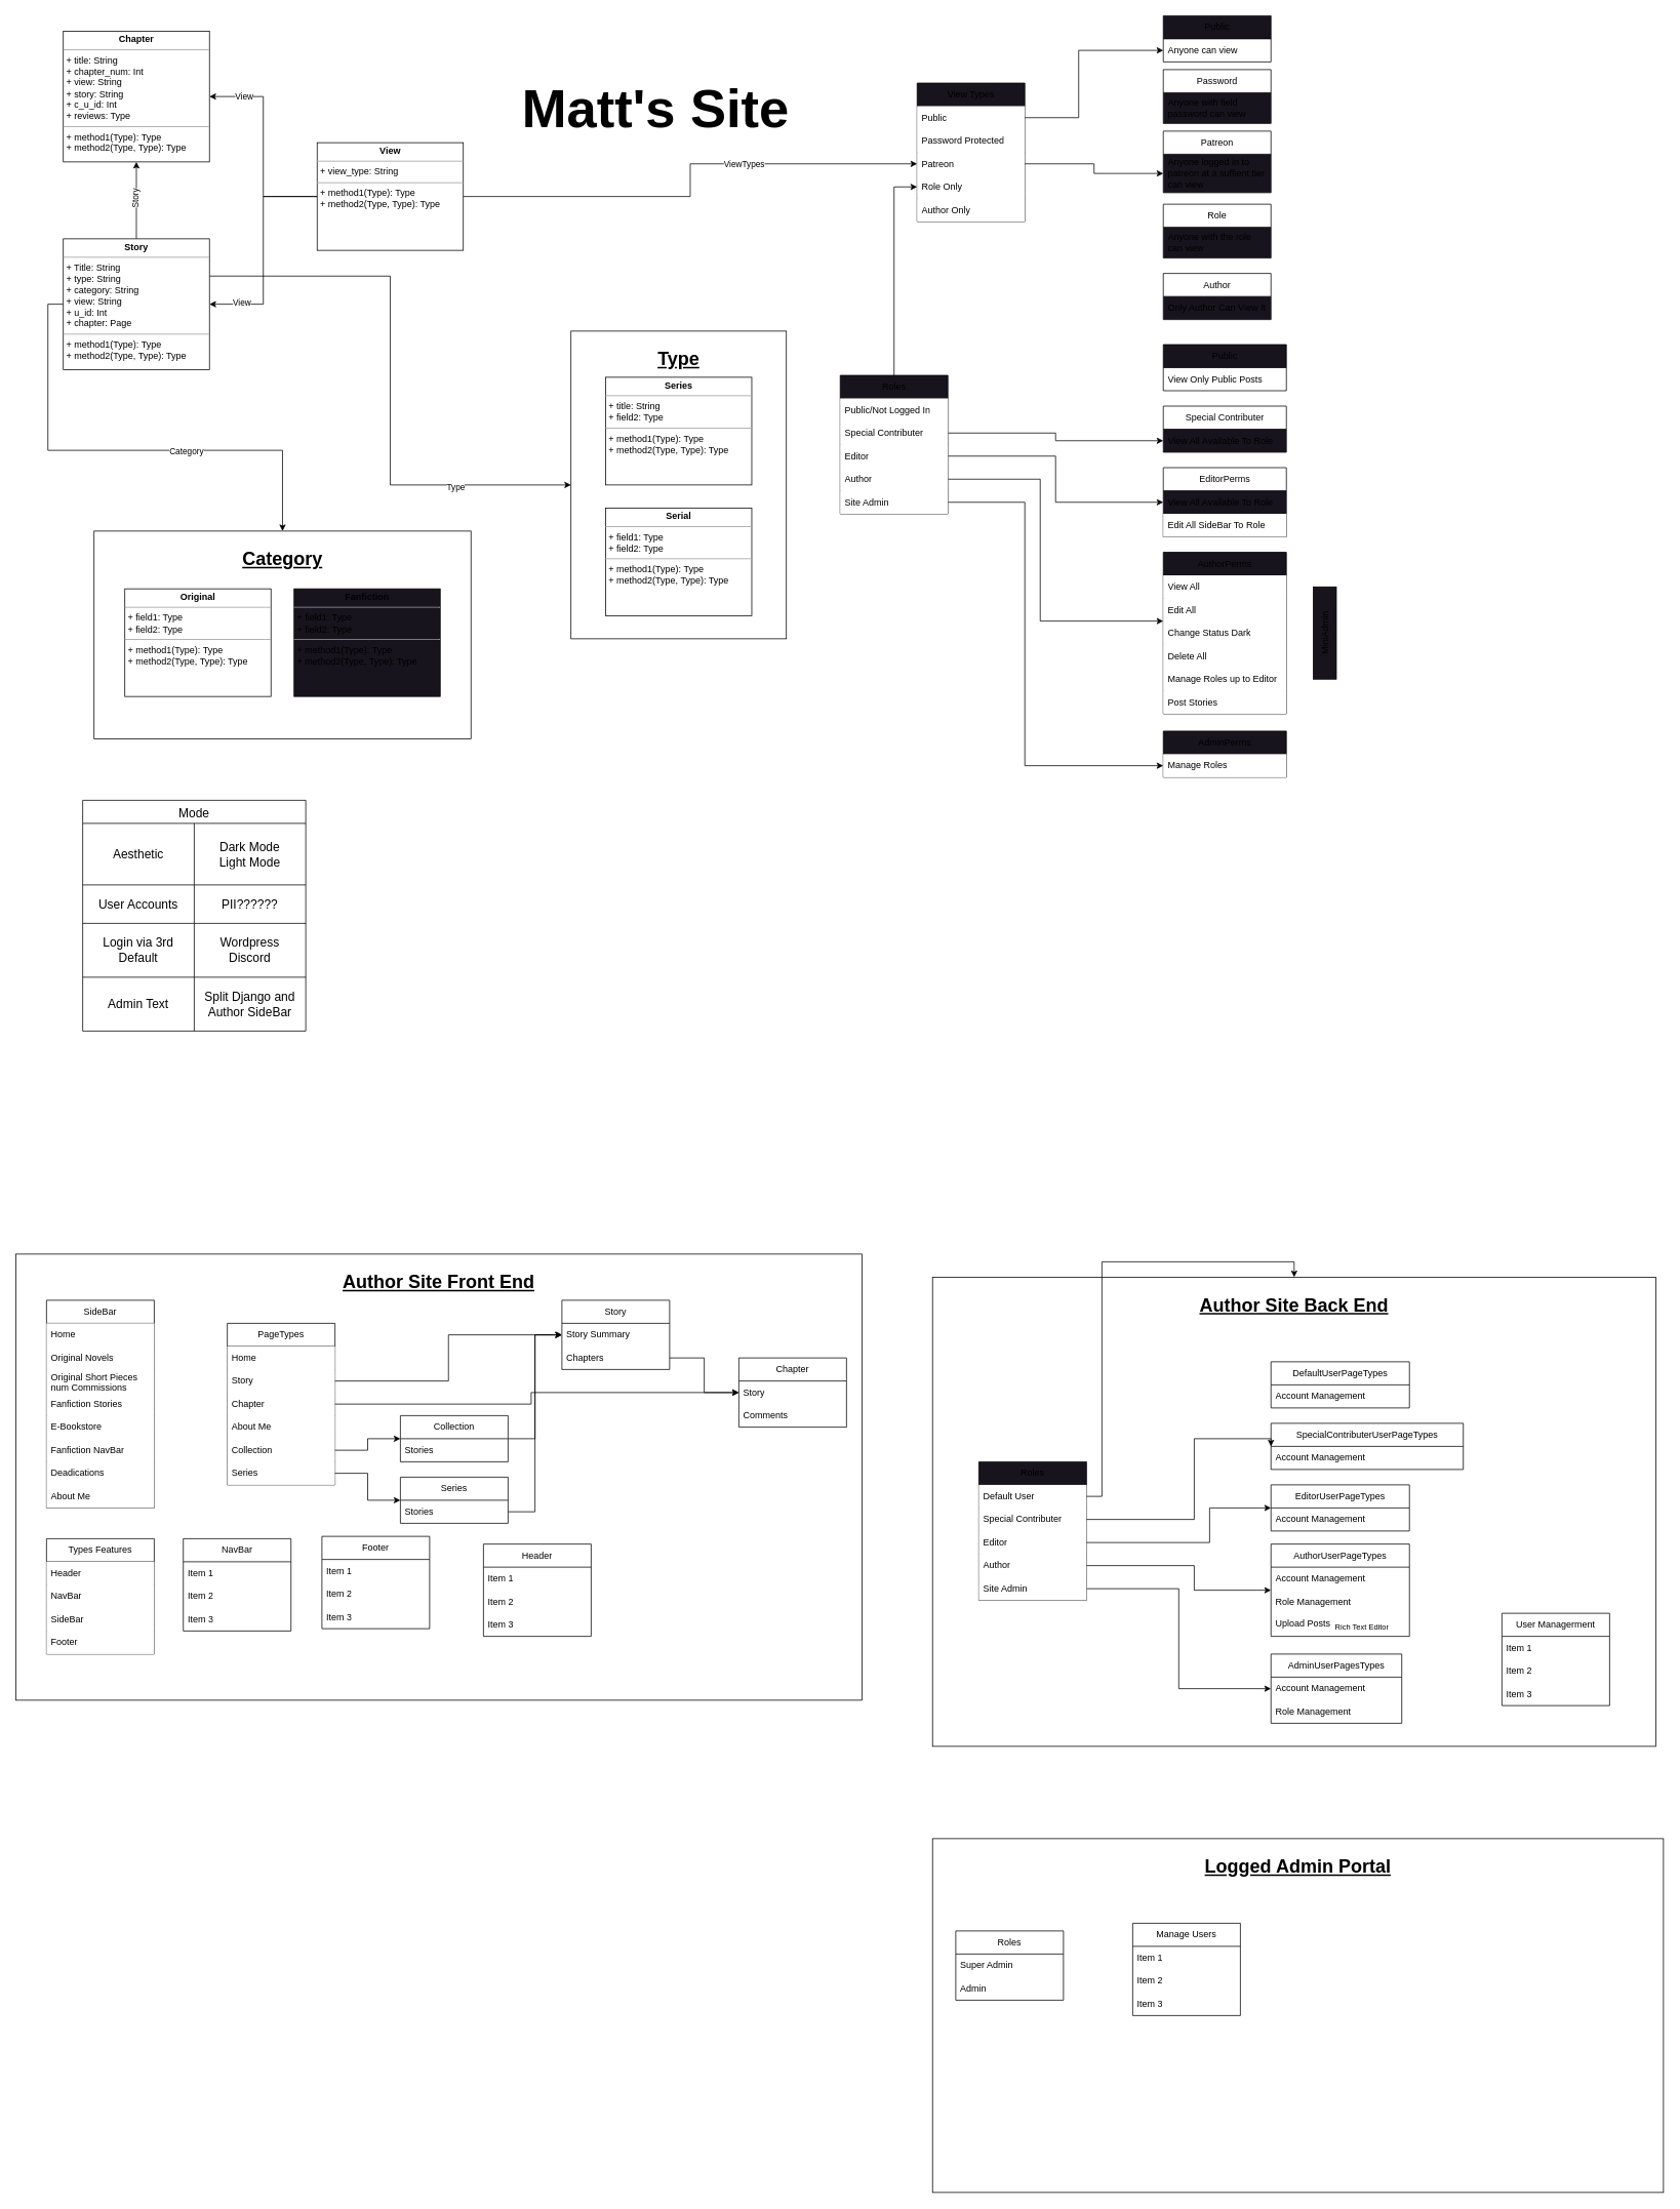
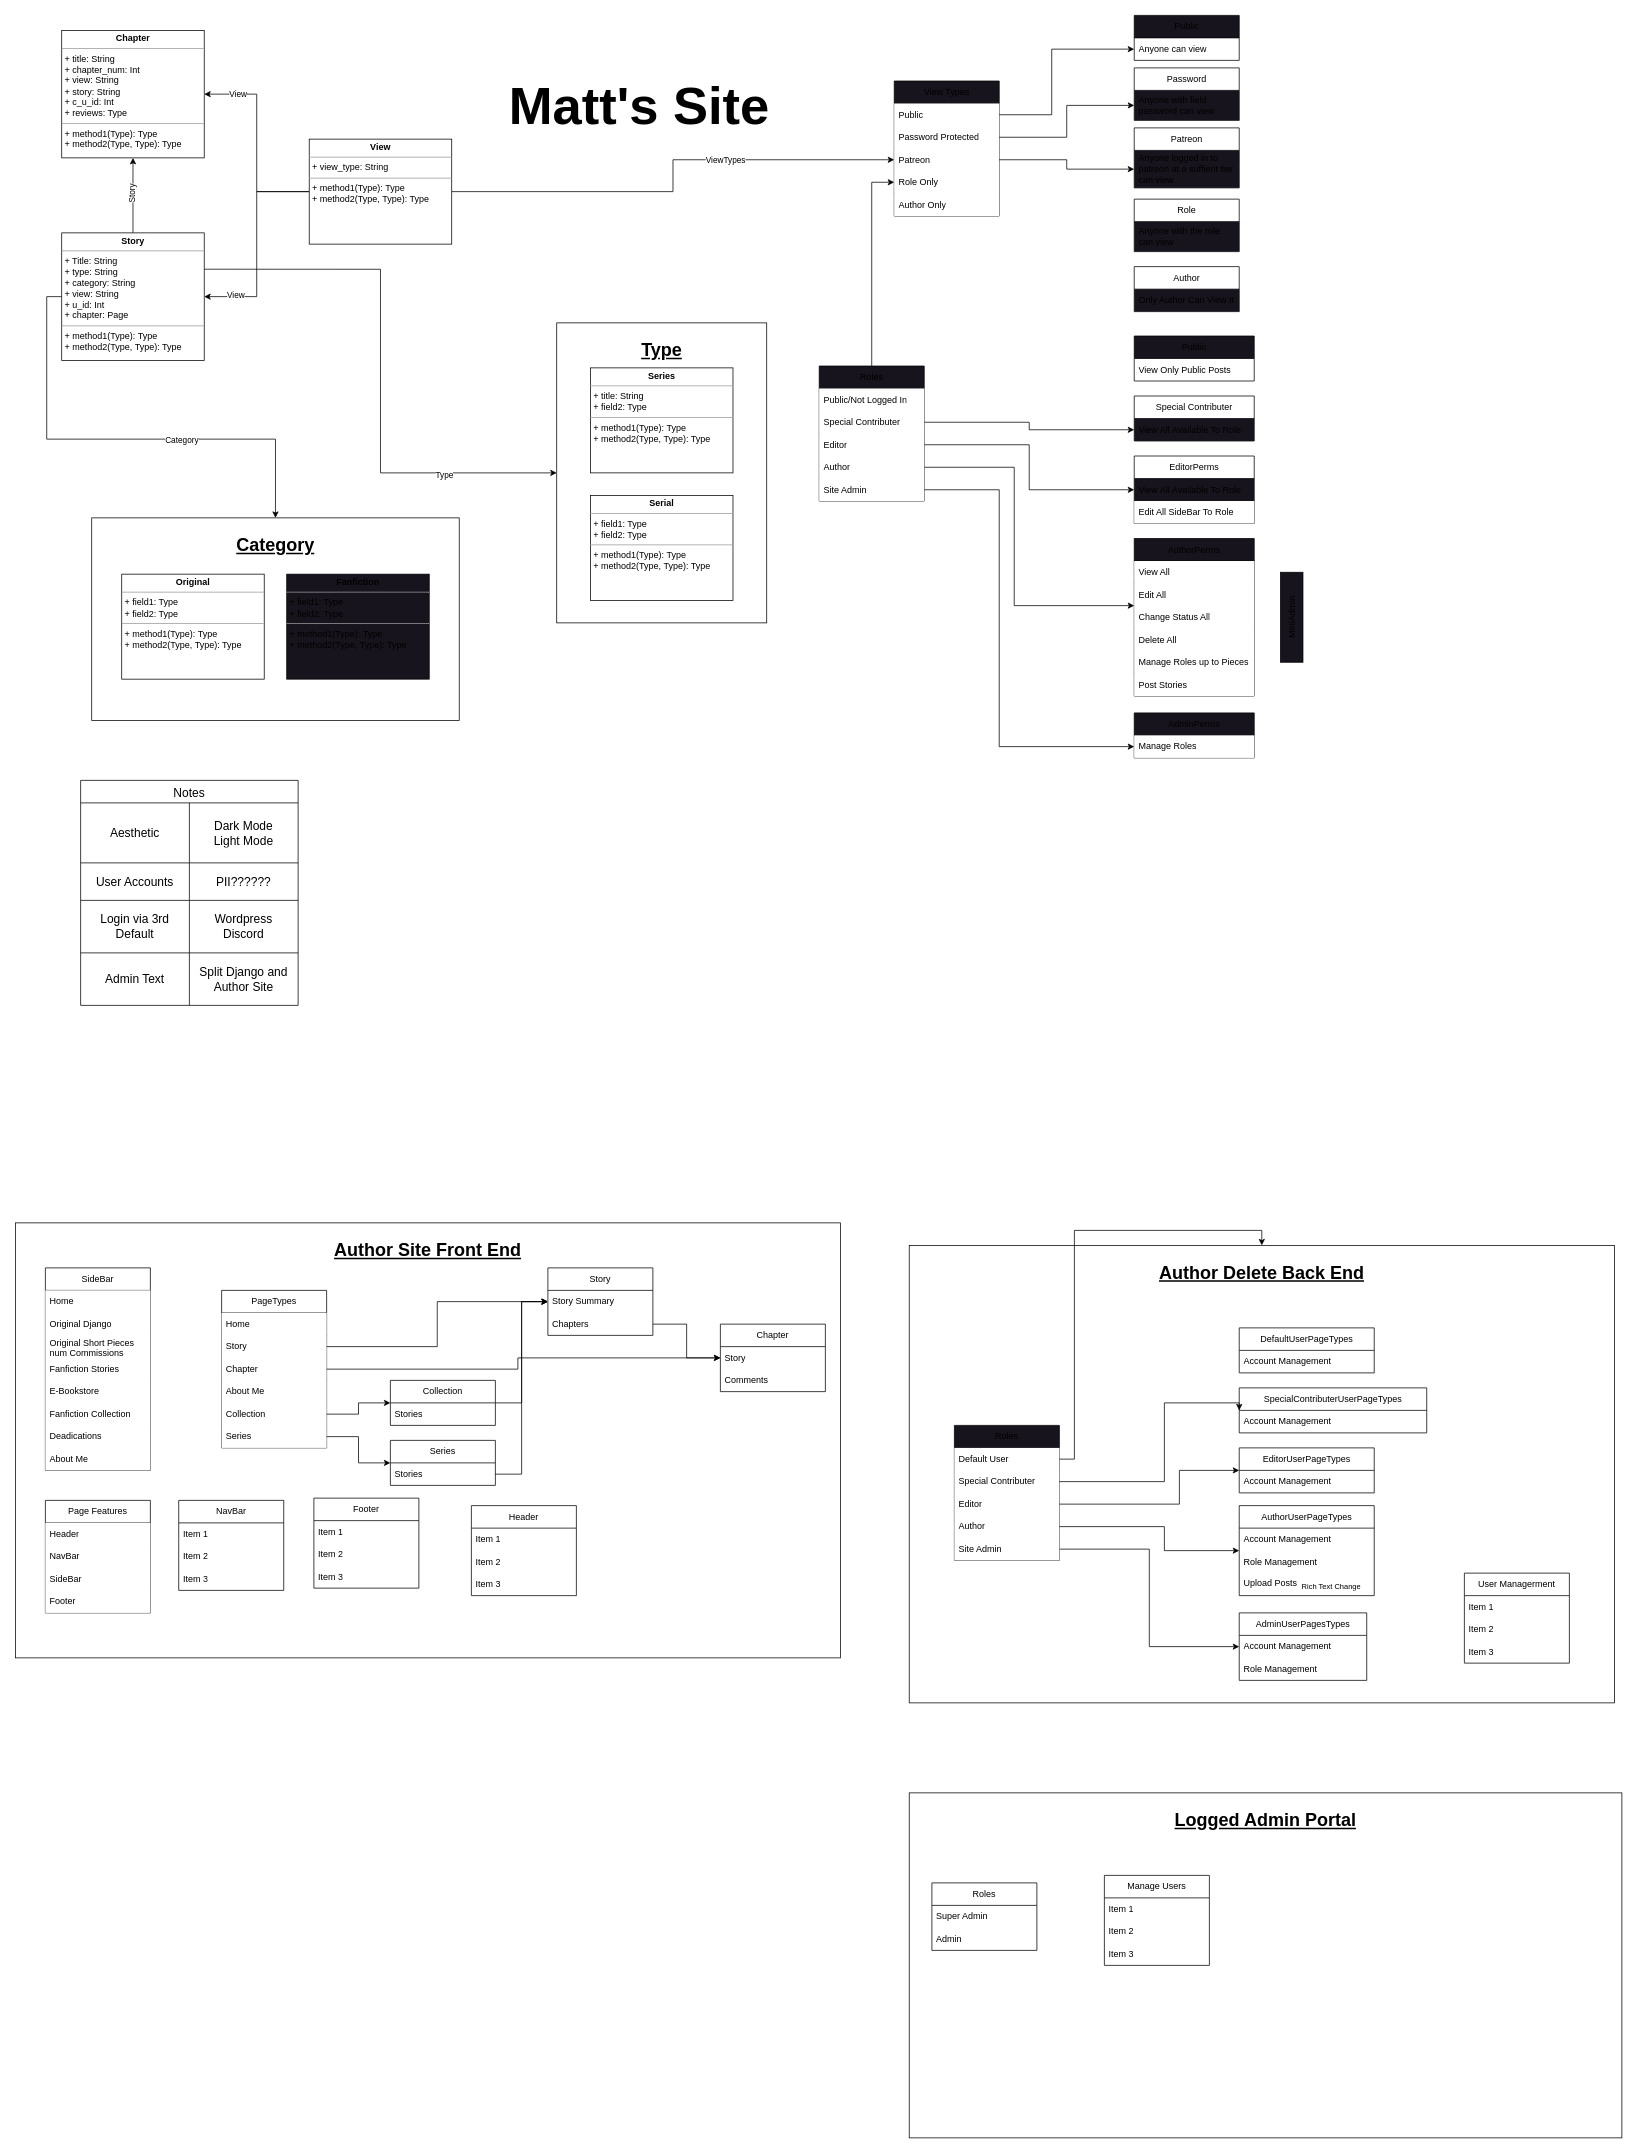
+ <mxCell id="29" style="edgeStyle=orthogonalEdgeStyle;rounded=0;orthogonalLoop=1;jettySize=auto;html=1;entryX=0;entryY=0.5;entryDx=0;entryDy=0;exitX=1;exitY=0.5;exitDx=0;exitDy=0;" parent="1" source="20" target="27" edge="1"><mxGeometry relative="1" as="geometry" /></mxCell>
- <mxCell id="37" value="Change Status Dark" style="text;strokeColor=none;fillColor=default;align=left;verticalAlign=middle;spacingLeft=4;spacingRight=4;overflow=hidden;points=[[0,0.5],[1,0.5]];portConstraint=eastwest;rotatable=0;whiteSpace=wrap;html=1;" parent="34" vertex="1"><mxGeometry y="90" width="160" height="30" as="geometry" /></mxCell>
+ <mxCell id="37" value="Change Status All" style="text;strokeColor=none;fillColor=default;align=left;verticalAlign=middle;spacingLeft=4;spacingRight=4;overflow=hidden;points=[[0,0.5],[1,0.5]];portConstraint=eastwest;rotatable=0;whiteSpace=wrap;html=1;" parent="34" vertex="1"><mxGeometry y="90" width="160" height="30" as="geometry" /></mxCell>
- <mxCell id="39" value="Manage Roles up to Editor" style="text;strokeColor=none;fillColor=default;align=left;verticalAlign=middle;spacingLeft=4;spacingRight=4;overflow=hidden;points=[[0,0.5],[1,0.5]];portConstraint=eastwest;rotatable=0;whiteSpace=wrap;html=1;" parent="34" vertex="1"><mxGeometry y="150" width="160" height="30" as="geometry" /></mxCell>
+ <mxCell id="39" value="Manage Roles up to Pieces" style="text;strokeColor=none;fillColor=default;align=left;verticalAlign=middle;spacingLeft=4;spacingRight=4;overflow=hidden;points=[[0,0.5],[1,0.5]];portConstraint=eastwest;rotatable=0;whiteSpace=wrap;html=1;" parent="34" vertex="1"><mxGeometry y="150" width="160" height="30" as="geometry" /></mxCell>
- <mxCell id="72" value="Mode" style="shape=table;startSize=30;container=1;collapsible=0;childLayout=tableLayout;strokeColor=default;fontSize=16;" parent="1" vertex="1"><mxGeometry x="107" y="1040" width="290" height="300.0" as="geometry" /></mxCell>
+ <mxCell id="72" value="Notes" style="shape=table;startSize=30;container=1;collapsible=0;childLayout=tableLayout;strokeColor=default;fontSize=16;" parent="1" vertex="1"><mxGeometry x="107" y="1040" width="290" height="300.0" as="geometry" /></mxCell>
- <mxCell id="84" value="Split Django and Author SideBar" style="shape=partialRectangle;html=1;whiteSpace=wrap;connectable=0;strokeColor=inherit;overflow=hidden;fillColor=none;top=0;left=0;bottom=0;right=0;pointerEvents=1;fontSize=16;" parent="82" vertex="1"><mxGeometry x="145" width="145" height="70" as="geometry"><mxRectangle width="145" height="70" as="alternateBounds" /></mxGeometry></mxCell>
+ <mxCell id="84" value="Split Django and Author Site" style="shape=partialRectangle;html=1;whiteSpace=wrap;connectable=0;strokeColor=inherit;overflow=hidden;fillColor=none;top=0;left=0;bottom=0;right=0;pointerEvents=1;fontSize=16;" parent="82" vertex="1"><mxGeometry x="145" width="145" height="70" as="geometry"><mxRectangle width="145" height="70" as="alternateBounds" /></mxGeometry></mxCell>
- <mxCell id="160" value="&lt;h1&gt;&lt;b&gt;&lt;u&gt;Author Site Back End&lt;/u&gt;&lt;/b&gt;&lt;/h1&gt;" style="rounded=0;whiteSpace=wrap;html=1;fillColor=none;verticalAlign=top;" vertex="1" parent="1"><mxGeometry x="1211.8" y="1660" width="940.2" height="610" as="geometry" /></mxCell>
+ <mxCell id="160" value="&lt;h1&gt;&lt;b&gt;&lt;u&gt;Author Delete Back End&lt;/u&gt;&lt;/b&gt;&lt;/h1&gt;" style="rounded=0;whiteSpace=wrap;html=1;fillColor=none;verticalAlign=top;" vertex="1" parent="1"><mxGeometry x="1211.8" y="1660" width="940.2" height="610" as="geometry" /></mxCell>
- <mxCell id="96" value="Original Novels" style="text;strokeColor=none;fillColor=default;align=left;verticalAlign=middle;spacingLeft=4;spacingRight=4;overflow=hidden;points=[[0,0.5],[1,0.5]];portConstraint=eastwest;rotatable=0;whiteSpace=wrap;html=1;labelBackgroundColor=none;" parent="94" vertex="1"><mxGeometry y="60" width="140" height="30" as="geometry" /></mxCell>
+ <mxCell id="96" value="Original Django" style="text;strokeColor=none;fillColor=default;align=left;verticalAlign=middle;spacingLeft=4;spacingRight=4;overflow=hidden;points=[[0,0.5],[1,0.5]];portConstraint=eastwest;rotatable=0;whiteSpace=wrap;html=1;labelBackgroundColor=none;" parent="94" vertex="1"><mxGeometry y="60" width="140" height="30" as="geometry" /></mxCell>
- <mxCell id="100" value="Fanfiction NavBar" style="text;strokeColor=none;fillColor=default;align=left;verticalAlign=middle;spacingLeft=4;spacingRight=4;overflow=hidden;points=[[0,0.5],[1,0.5]];portConstraint=eastwest;rotatable=0;whiteSpace=wrap;html=1;labelBackgroundColor=none;" parent="94" vertex="1"><mxGeometry y="180" width="140" height="30" as="geometry" /></mxCell>
+ <mxCell id="100" value="Fanfiction Collection" style="text;strokeColor=none;fillColor=default;align=left;verticalAlign=middle;spacingLeft=4;spacingRight=4;overflow=hidden;points=[[0,0.5],[1,0.5]];portConstraint=eastwest;rotatable=0;whiteSpace=wrap;html=1;labelBackgroundColor=none;" parent="94" vertex="1"><mxGeometry y="180" width="140" height="30" as="geometry" /></mxCell>
- <mxCell id="103" value="Types Features" style="swimlane;fontStyle=0;childLayout=stackLayout;horizontal=1;startSize=30;horizontalStack=0;resizeParent=1;resizeParentMax=0;resizeLast=0;collapsible=1;marginBottom=0;whiteSpace=wrap;html=1;" parent="1" vertex="1"><mxGeometry x="60" y="2000" width="140" height="150" as="geometry" /></mxCell>
+ <mxCell id="103" value="Page Features" style="swimlane;fontStyle=0;childLayout=stackLayout;horizontal=1;startSize=30;horizontalStack=0;resizeParent=1;resizeParentMax=0;resizeLast=0;collapsible=1;marginBottom=0;whiteSpace=wrap;html=1;" parent="1" vertex="1"><mxGeometry x="60" y="2000" width="140" height="150" as="geometry" /></mxCell>
- <mxCell id="92" value="Upload Posts&amp;nbsp;&lt;sub&gt;&amp;nbsp;Rich Text Editor&lt;/sub&gt;" style="text;strokeColor=none;fillColor=none;align=left;verticalAlign=middle;spacingLeft=4;spacingRight=4;overflow=hidden;points=[[0,0.5],[1,0.5]];portConstraint=eastwest;rotatable=0;whiteSpace=wrap;html=1;" parent="89" vertex="1"><mxGeometry y="90" width="180" height="30" as="geometry" /></mxCell>
+ <mxCell id="92" value="Upload Posts&amp;nbsp;&lt;sub&gt;&amp;nbsp;Rich Text Change&lt;/sub&gt;" style="text;strokeColor=none;fillColor=none;align=left;verticalAlign=middle;spacingLeft=4;spacingRight=4;overflow=hidden;points=[[0,0.5],[1,0.5]];portConstraint=eastwest;rotatable=0;whiteSpace=wrap;html=1;" parent="89" vertex="1"><mxGeometry y="90" width="180" height="30" as="geometry" /></mxCell>
